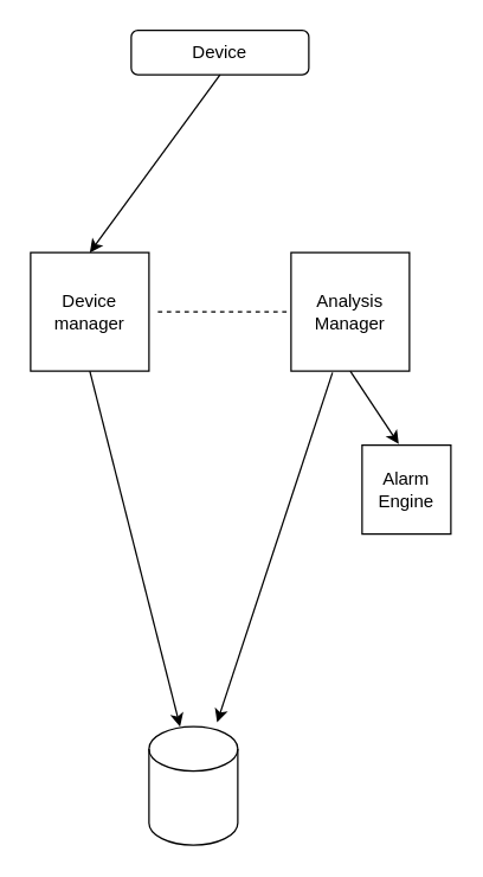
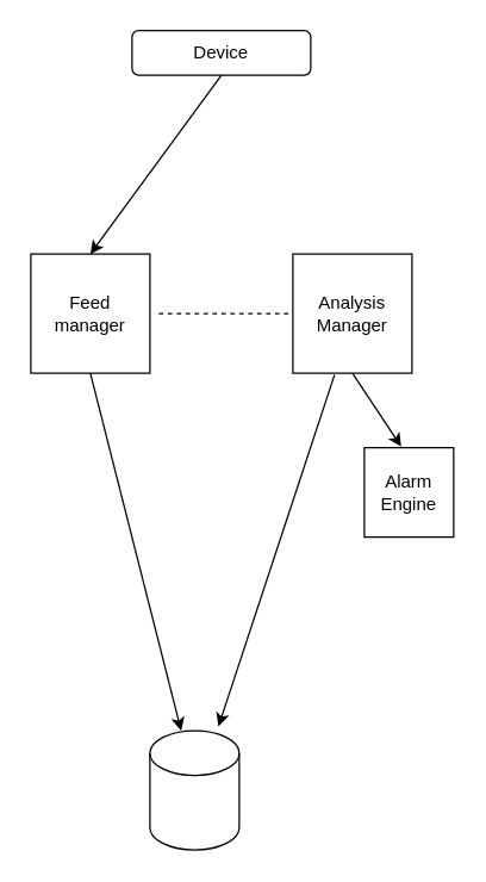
- <mxCell id="3" value="Device manager" style="whiteSpace=wrap;html=1;aspect=fixed;" vertex="1" parent="1"><mxGeometry x="20" y="170" width="80" height="80" as="geometry" /></mxCell>
+ <mxCell id="3" value="Feed manager" style="whiteSpace=wrap;html=1;aspect=fixed;" vertex="1" parent="1"><mxGeometry x="20" y="170" width="80" height="80" as="geometry" /></mxCell>
